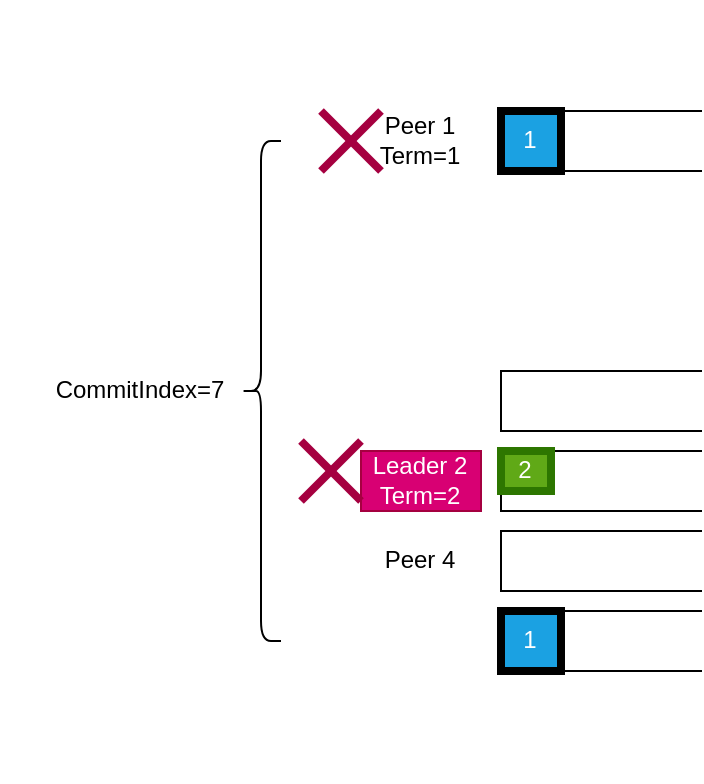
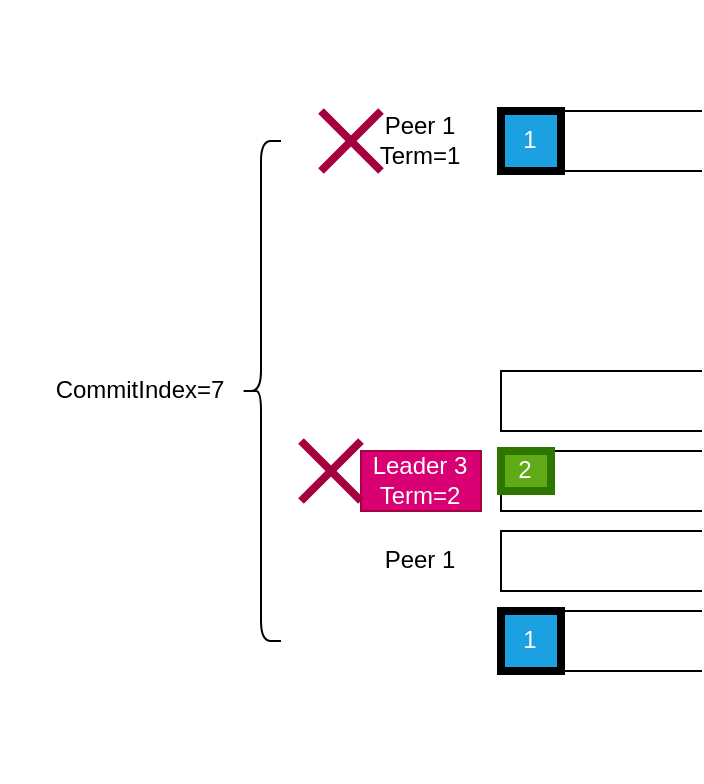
- <mxCell id="8" value="Leader 2&lt;br&gt;Term=2" style="text;html=1;align=center;verticalAlign=middle;whiteSpace=wrap;rounded=0;fillColor=#d80073;fontColor=#ffffff;strokeColor=#A50040;" vertex="1" parent="1"><mxGeometry x="180" y="225" width="60" height="30" as="geometry" /></mxCell>
+ <mxCell id="8" value="Leader 3&lt;br&gt;Term=2" style="text;html=1;align=center;verticalAlign=middle;whiteSpace=wrap;rounded=0;fillColor=#d80073;fontColor=#ffffff;strokeColor=#A50040;" vertex="1" parent="1"><mxGeometry x="180" y="225" width="60" height="30" as="geometry" /></mxCell>
- <mxCell id="9" value="Peer 4" style="text;html=1;align=center;verticalAlign=middle;whiteSpace=wrap;rounded=0;" vertex="1" parent="1"><mxGeometry x="180" y="265" width="60" height="30" as="geometry" /></mxCell>
+ <mxCell id="9" value="Peer 1" style="text;html=1;align=center;verticalAlign=middle;whiteSpace=wrap;rounded=0;" vertex="1" parent="1"><mxGeometry x="180" y="265" width="60" height="30" as="geometry" /></mxCell>
